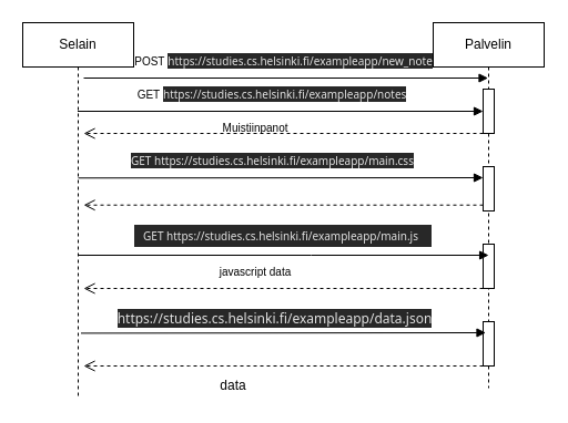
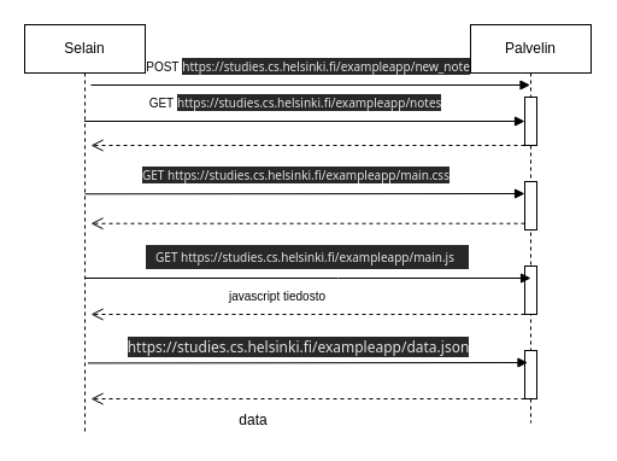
- <mxCell id="13" value="Muistiinpanot" style="text;html=1;align=center;verticalAlign=middle;whiteSpace=wrap;rounded=0;fontSize=10;" vertex="1" parent="1"><mxGeometry x="200" y="100" width="60" height="30" as="geometry" /></mxCell>
- <mxCell id="19" value="javascript data" style="text;html=1;align=center;verticalAlign=middle;whiteSpace=wrap;rounded=0;fontSize=10;" vertex="1" parent="1"><mxGeometry x="170" y="240" width="120" height="10" as="geometry" /></mxCell>
+ <mxCell id="19" value="javascript tiedosto" style="text;html=1;align=center;verticalAlign=middle;whiteSpace=wrap;rounded=0;fontSize=10;" vertex="1" parent="1"><mxGeometry x="170" y="240" width="120" height="10" as="geometry" /></mxCell>
